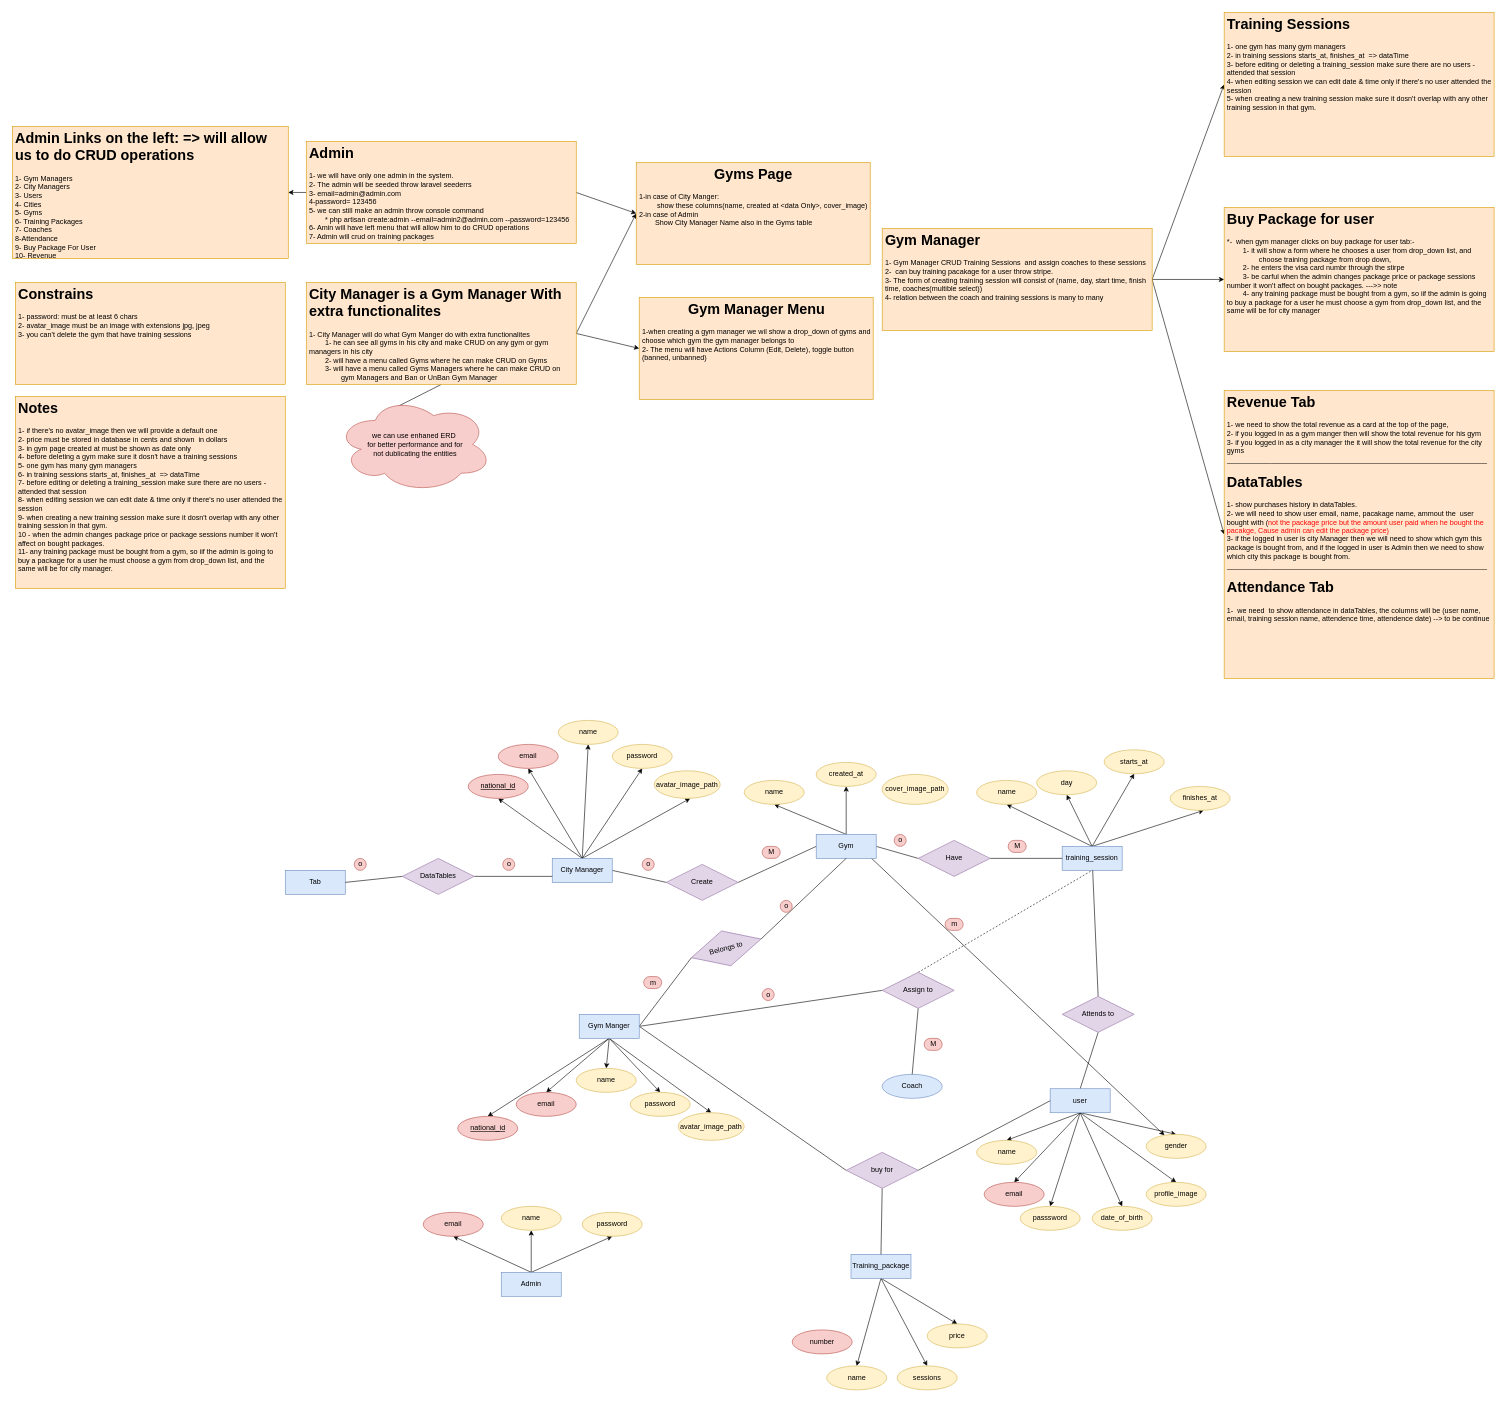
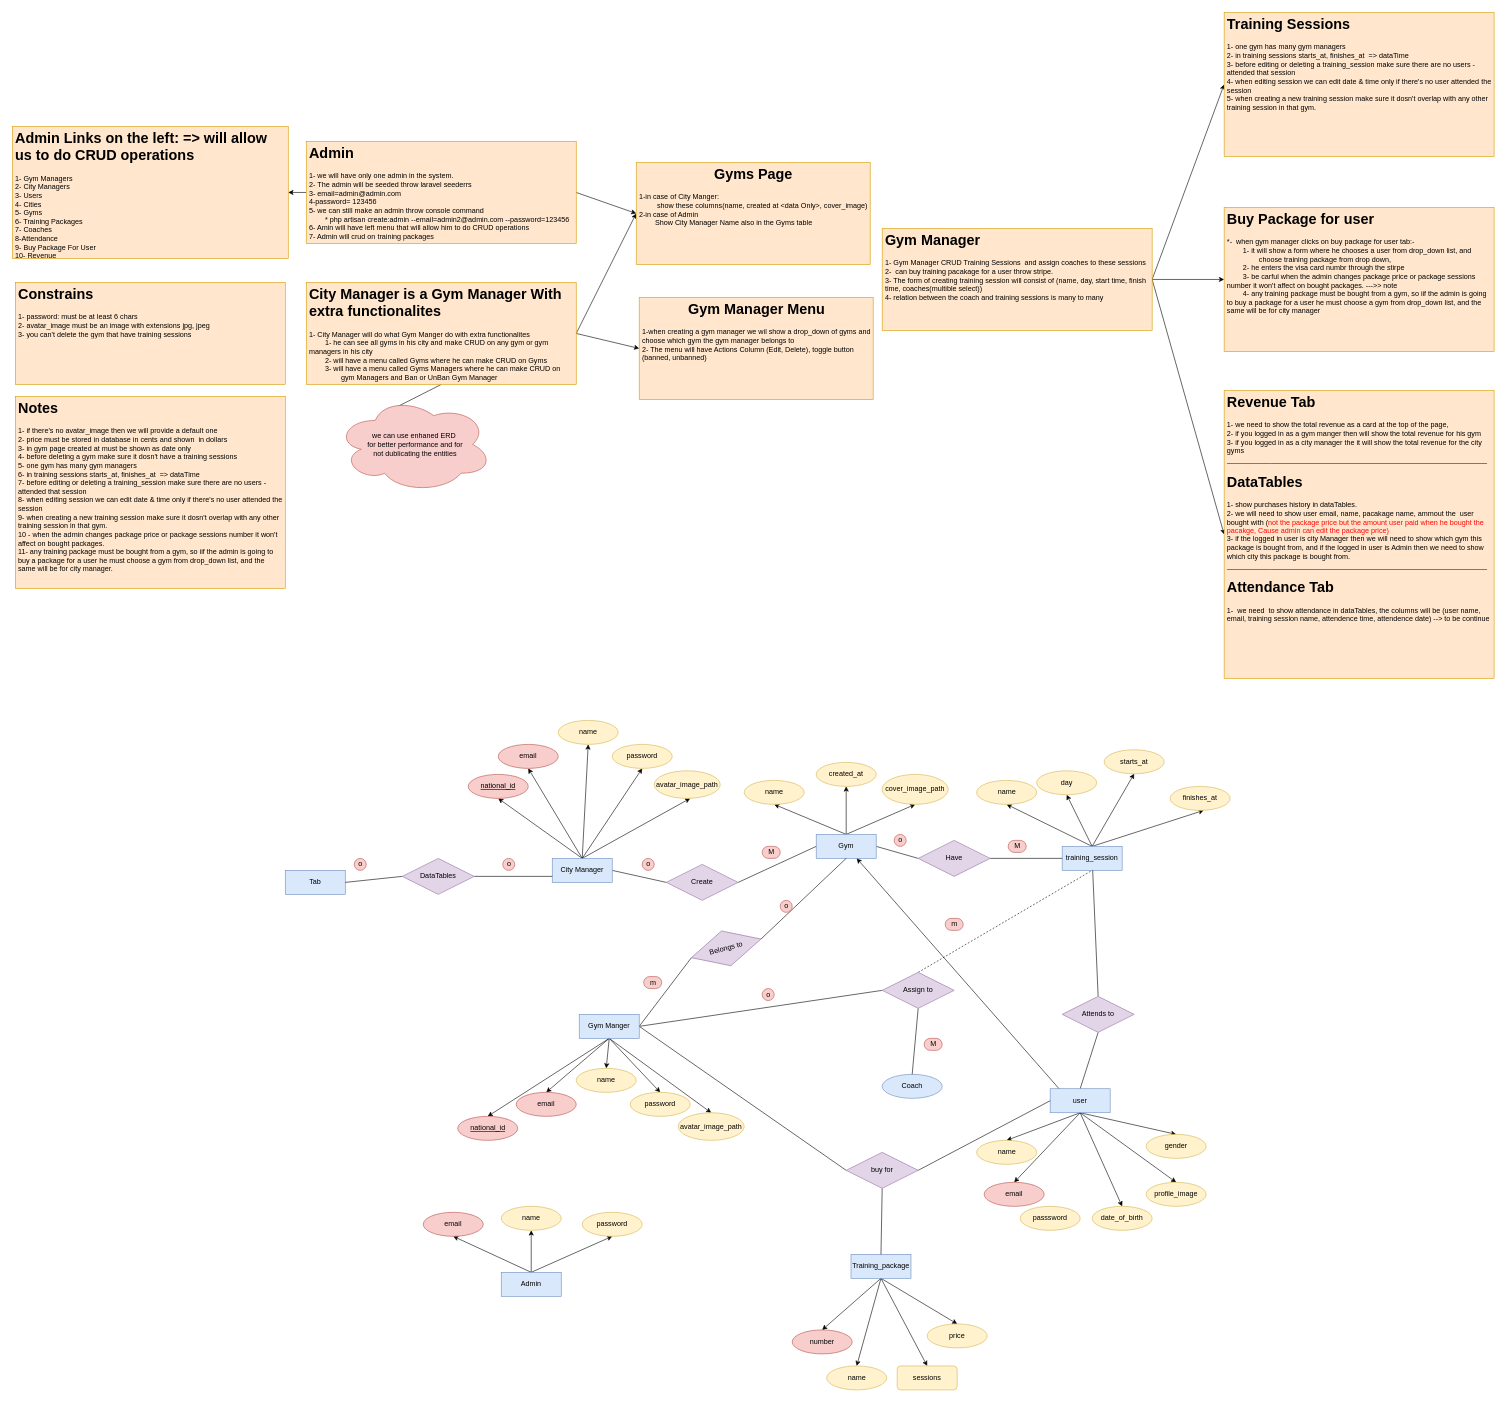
- <mxCell id="40" style="edgeStyle=none;rounded=0;orthogonalLoop=1;jettySize=auto;html=1;exitX=0.5;exitY=0;exitDx=0;exitDy=0;" edge="1" parent="1" source="42" target="121"><mxGeometry relative="1" as="geometry" /></mxCell>
+ <mxCell id="40" style="edgeStyle=none;rounded=0;orthogonalLoop=1;jettySize=auto;html=1;exitX=0.5;exitY=0;exitDx=0;exitDy=0;entryX=0.5;entryY=1;entryDx=0;entryDy=0;" edge="1" parent="1" source="42" target="72"><mxGeometry relative="1" as="geometry" /></mxCell>
- <mxCell id="54" style="edgeStyle=none;rounded=0;orthogonalLoop=1;jettySize=auto;html=1;exitX=0.5;exitY=1;exitDx=0;exitDy=0;entryX=0.5;entryY=0;entryDx=0;entryDy=0;endArrow=classic;endFill=1;" edge="1" parent="1" source="56" target="122"><mxGeometry relative="1" as="geometry" /></mxCell>
+ <mxCell id="54" style="edgeStyle=none;rounded=0;orthogonalLoop=1;jettySize=auto;html=1;exitX=0.5;exitY=1;exitDx=0;exitDy=0;endArrow=classic;endFill=1;" edge="1" parent="1" source="56" target="42"><mxGeometry relative="1" as="geometry" /></mxCell>
+ <mxCell id="43" style="edgeStyle=none;rounded=0;orthogonalLoop=1;jettySize=auto;html=1;entryX=0.5;entryY=0;entryDx=0;entryDy=0;exitX=0.5;exitY=1;exitDx=0;exitDy=0;" edge="1" parent="1" source="47" target="61"><mxGeometry relative="1" as="geometry"><mxPoint x="1463" y="2346" as="sourcePoint" /></mxGeometry></mxCell>
- <mxCell id="60" value="sessions" style="ellipse;whiteSpace=wrap;html=1;align=center;fillColor=#fff2cc;strokeColor=#d6b656;" vertex="1" parent="1"><mxGeometry x="1495" y="2276" width="100" height="40" as="geometry" /></mxCell>
+ <mxCell id="60" value="sessions" style="whiteSpace=wrap;html=1;align=center;fillColor=#fff2cc;strokeColor=#d6b656;rounded=1;" vertex="1" parent="1"><mxGeometry x="1495" y="2276" width="100" height="40" as="geometry" /></mxCell>
